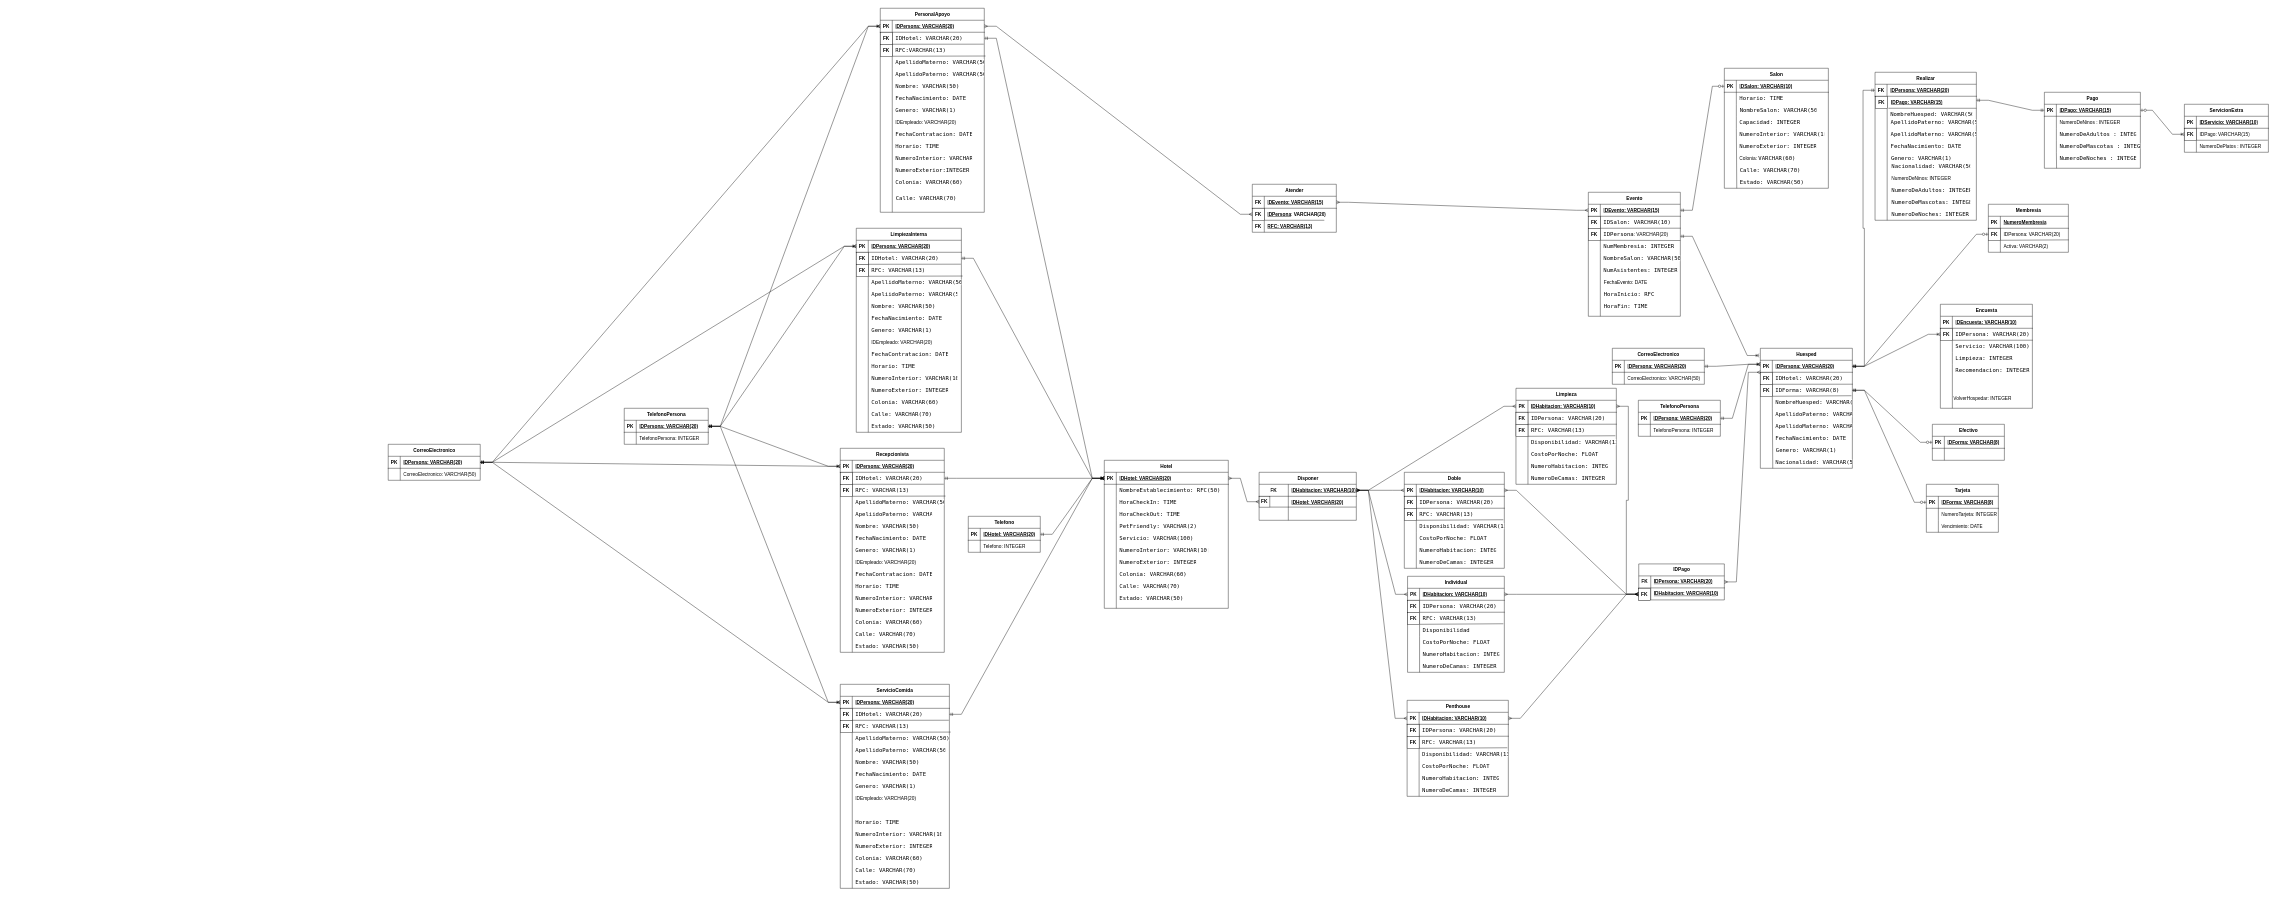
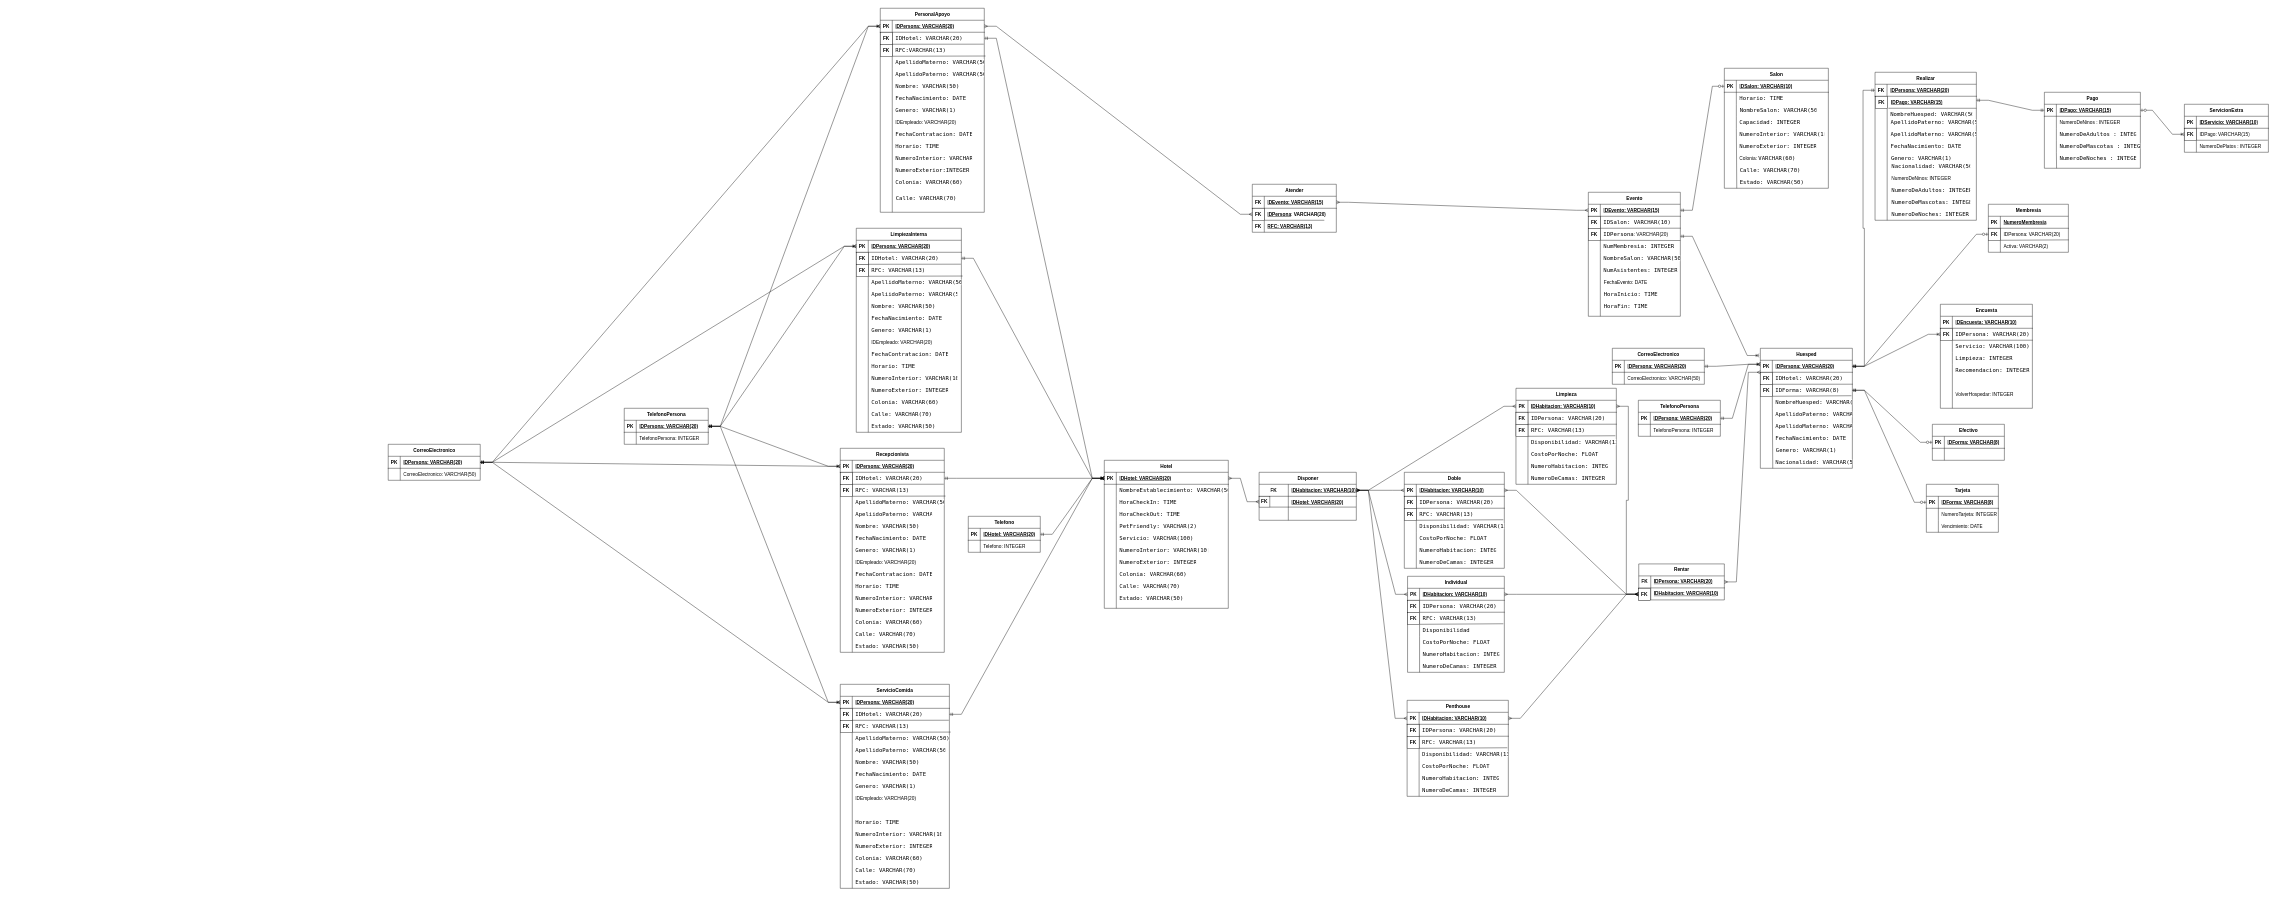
- <mxCell id="310" value="&lt;font face=&quot;Söhne Mono, Monaco, Andale Mono, Ubuntu Mono, monospace&quot;&gt;&lt;span style=&quot;font-size: 14px; white-space: pre; background-color: rgb(255, 255, 255);&quot;&gt;HoraInicio: RFC&lt;/span&gt;&lt;/font&gt;" style="shape=partialRectangle;connectable=0;fillColor=none;top=0;left=0;bottom=0;right=0;align=left;spacingLeft=6;overflow=hidden;whiteSpace=wrap;html=1;" parent="1" vertex="1"><mxGeometry x="4001" y="720" width="200" height="30" as="geometry"><mxRectangle width="200" height="30" as="alternateBounds" /></mxGeometry></mxCell>
+ <mxCell id="310" value="&lt;font face=&quot;Söhne Mono, Monaco, Andale Mono, Ubuntu Mono, monospace&quot;&gt;&lt;span style=&quot;font-size: 14px; white-space: pre; background-color: rgb(255, 255, 255);&quot;&gt;HoraInicio: TIME&lt;/span&gt;&lt;/font&gt;" style="shape=partialRectangle;connectable=0;fillColor=none;top=0;left=0;bottom=0;right=0;align=left;spacingLeft=6;overflow=hidden;whiteSpace=wrap;html=1;" parent="1" vertex="1"><mxGeometry x="4001" y="720" width="200" height="30" as="geometry"><mxRectangle width="200" height="30" as="alternateBounds" /></mxGeometry></mxCell>
- <mxCell id="351" value="VolverHospedar: INTEGER" style="shape=partialRectangle;connectable=0;fillColor=none;top=0;left=0;bottom=0;right=0;align=left;spacingLeft=6;overflow=hidden;whiteSpace=wrap;html=1;" parent="1" vertex="1"><mxGeometry x="4875" y="980" width="200" height="30" as="geometry"><mxRectangle width="200" height="30" as="alternateBounds" /></mxGeometry></mxCell>
+ <mxCell id="351" value="VolverHospedar: INTEGER" style="shape=partialRectangle;connectable=0;fillColor=none;top=0;left=0;bottom=0;right=0;align=left;spacingLeft=6;overflow=hidden;whiteSpace=wrap;html=1;" parent="1" vertex="1"><mxGeometry x="4880" y="970" width="200" height="30" as="geometry"><mxRectangle width="200" height="30" as="alternateBounds" /></mxGeometry></mxCell>
- <mxCell id="8" value="&lt;span style=&quot;font-family: &amp;quot;Söhne Mono&amp;quot;, Monaco, &amp;quot;Andale Mono&amp;quot;, &amp;quot;Ubuntu Mono&amp;quot;, monospace; font-size: 14px; white-space: pre; background-color: rgb(255, 255, 255);&quot;&gt;NombreEstablecimiento: &lt;/span&gt;&lt;span style=&quot;font-family: &amp;quot;Söhne Mono&amp;quot;, Monaco, &amp;quot;Andale Mono&amp;quot;, &amp;quot;Ubuntu Mono&amp;quot;, monospace; font-size: 14px; white-space: pre; background-color: rgb(255, 255, 255);&quot;&gt;RFC(50)&lt;/span&gt;" style="shape=partialRectangle;connectable=0;fillColor=none;top=0;left=0;bottom=0;right=0;align=left;spacingLeft=6;overflow=hidden;whiteSpace=wrap;html=1;" parent="6" vertex="1"><mxGeometry x="30" width="280" height="30" as="geometry"><mxRectangle width="280" height="30" as="alternateBounds" /></mxGeometry></mxCell>
+ <mxCell id="8" value="&lt;span style=&quot;font-family: &amp;quot;Söhne Mono&amp;quot;, Monaco, &amp;quot;Andale Mono&amp;quot;, &amp;quot;Ubuntu Mono&amp;quot;, monospace; font-size: 14px; white-space: pre; background-color: rgb(255, 255, 255);&quot;&gt;NombreEstablecimiento: &lt;/span&gt;&lt;span style=&quot;font-family: &amp;quot;Söhne Mono&amp;quot;, Monaco, &amp;quot;Andale Mono&amp;quot;, &amp;quot;Ubuntu Mono&amp;quot;, monospace; font-size: 14px; white-space: pre; background-color: rgb(255, 255, 255);&quot;&gt;VARCHAR(50)&lt;/span&gt;" style="shape=partialRectangle;connectable=0;fillColor=none;top=0;left=0;bottom=0;right=0;align=left;spacingLeft=6;overflow=hidden;whiteSpace=wrap;html=1;" parent="6" vertex="1"><mxGeometry x="30" width="280" height="30" as="geometry"><mxRectangle width="280" height="30" as="alternateBounds" /></mxGeometry></mxCell>
- <mxCell id="442" value="IDPago" style="shape=table;startSize=30;container=1;collapsible=1;childLayout=tableLayout;fixedRows=1;rowLines=0;fontStyle=1;align=center;resizeLast=1;html=1;" parent="1" vertex="1"><mxGeometry x="4096" y="1409" width="214" height="90" as="geometry" /></mxCell>
+ <mxCell id="442" value="Rentar" style="shape=table;startSize=30;container=1;collapsible=1;childLayout=tableLayout;fixedRows=1;rowLines=0;fontStyle=1;align=center;resizeLast=1;html=1;" parent="1" vertex="1"><mxGeometry x="4096" y="1409" width="214" height="90" as="geometry" /></mxCell>
